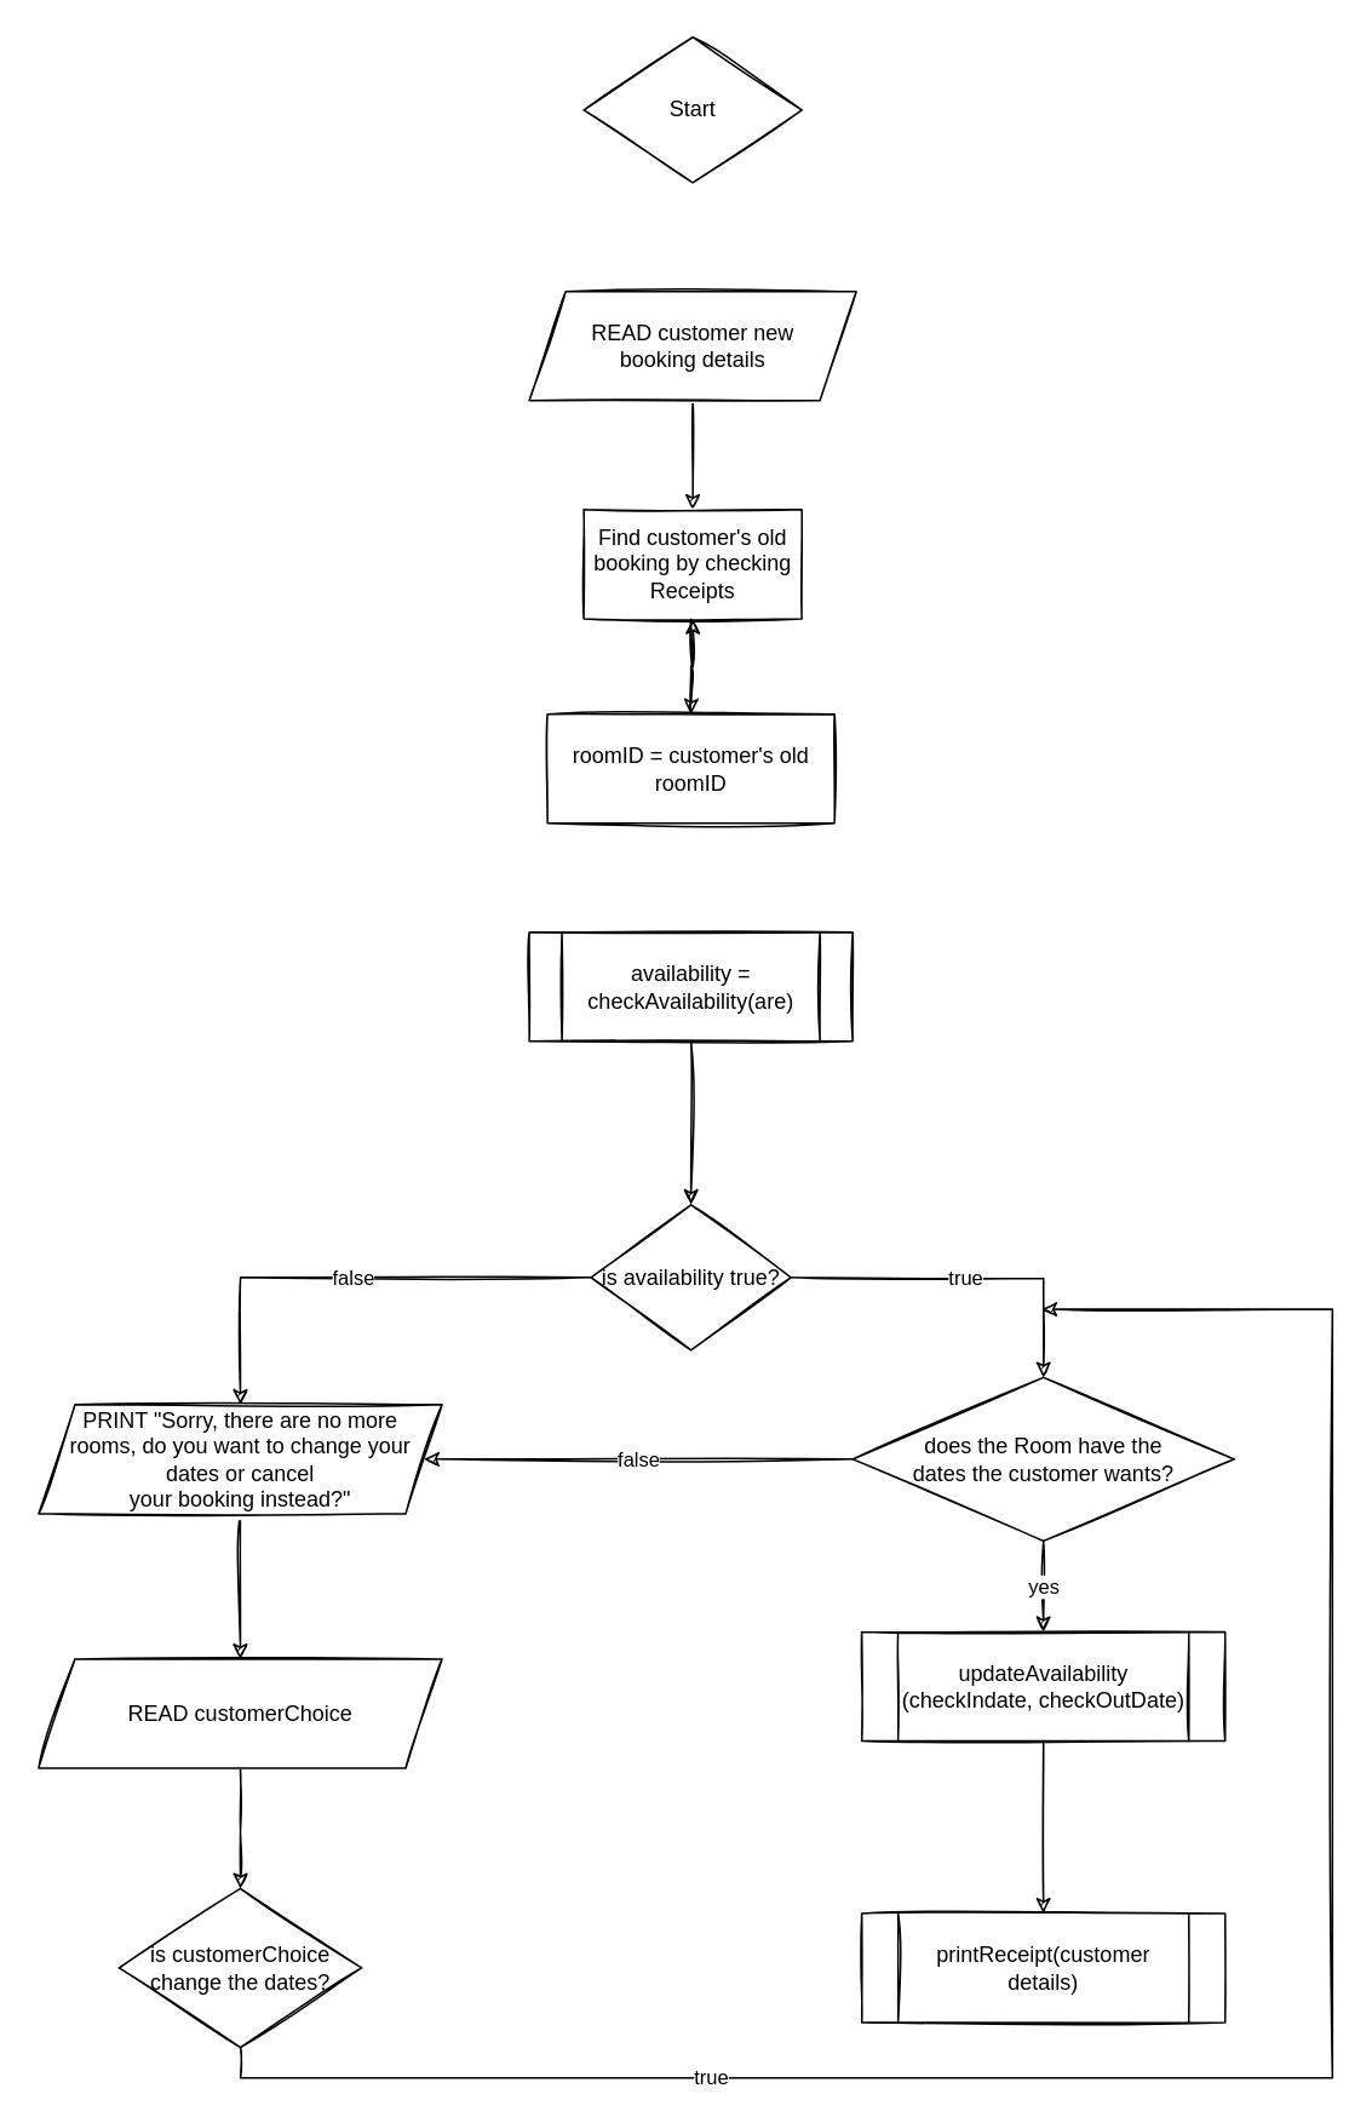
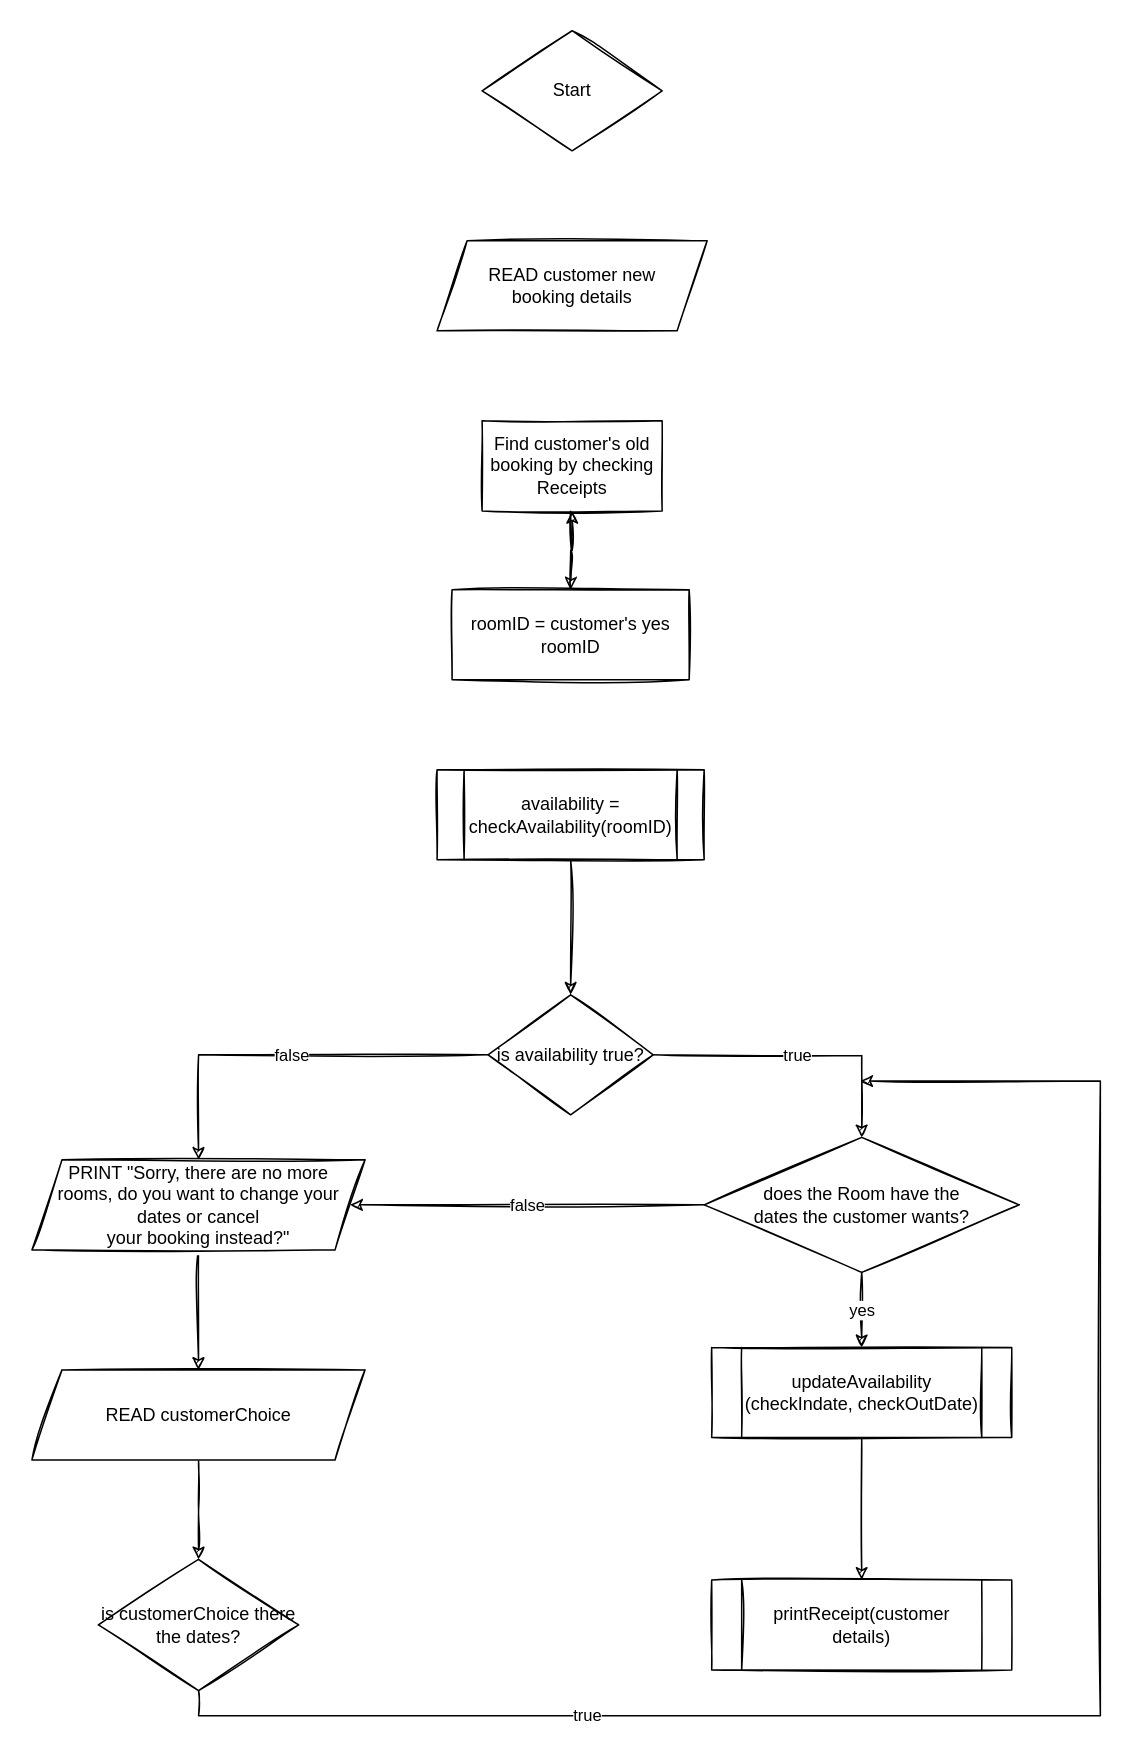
- <mxCell id="3" value="" style="edgeStyle=orthogonalEdgeStyle;rounded=0;orthogonalLoop=1;jettySize=auto;html=1;sketch=1;" edge="1" parent="1" source="4" target="21"><mxGeometry relative="1" as="geometry"><mxPoint x="380.75" y="270" as="targetPoint" /></mxGeometry></mxCell>
- <mxCell id="9" value="roomID = customer's old roomID" style="rounded=0;whiteSpace=wrap;html=1;sketch=1;" vertex="1" parent="1"><mxGeometry x="300.75" y="392.5" width="158" height="60" as="geometry" /></mxCell>
+ <mxCell id="9" value="roomID = customer's yes roomID" style="rounded=0;whiteSpace=wrap;html=1;sketch=1;" vertex="1" parent="1"><mxGeometry x="300.75" y="392.5" width="158" height="60" as="geometry" /></mxCell>
- <mxCell id="11" value="availability = checkAvailability(are)" style="shape=process;whiteSpace=wrap;html=1;backgroundOutline=1;rounded=0;sketch=1;" vertex="1" parent="1"><mxGeometry x="290.75" y="512.5" width="178" height="60" as="geometry" /></mxCell>
+ <mxCell id="11" value="availability = checkAvailability(roomID)" style="shape=process;whiteSpace=wrap;html=1;backgroundOutline=1;rounded=0;sketch=1;" vertex="1" parent="1"><mxGeometry x="290.75" y="512.5" width="178" height="60" as="geometry" /></mxCell>
- <mxCell id="25" value="is customerChoice change the dates?" style="rhombus;whiteSpace=wrap;html=1;sketch=1;" vertex="1" parent="1"><mxGeometry x="65" y="1038.75" width="133.5" height="87.5" as="geometry" /></mxCell>
+ <mxCell id="25" value="is customerChoice there the dates?" style="rhombus;whiteSpace=wrap;html=1;sketch=1;" vertex="1" parent="1"><mxGeometry x="65" y="1038.75" width="133.5" height="87.5" as="geometry" /></mxCell>
